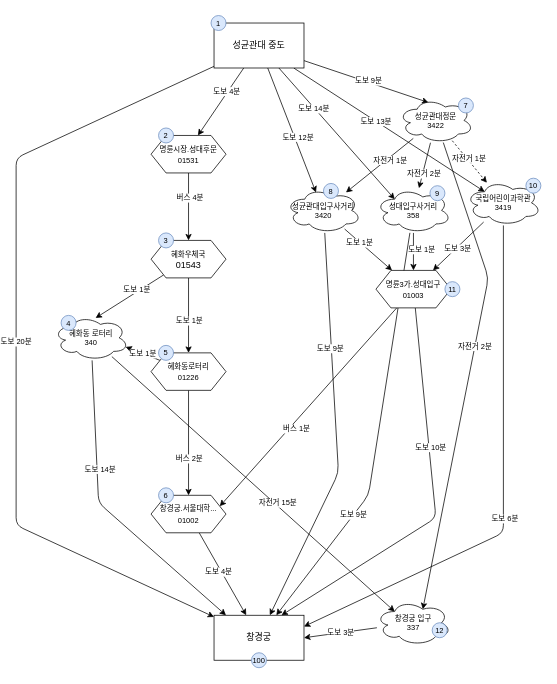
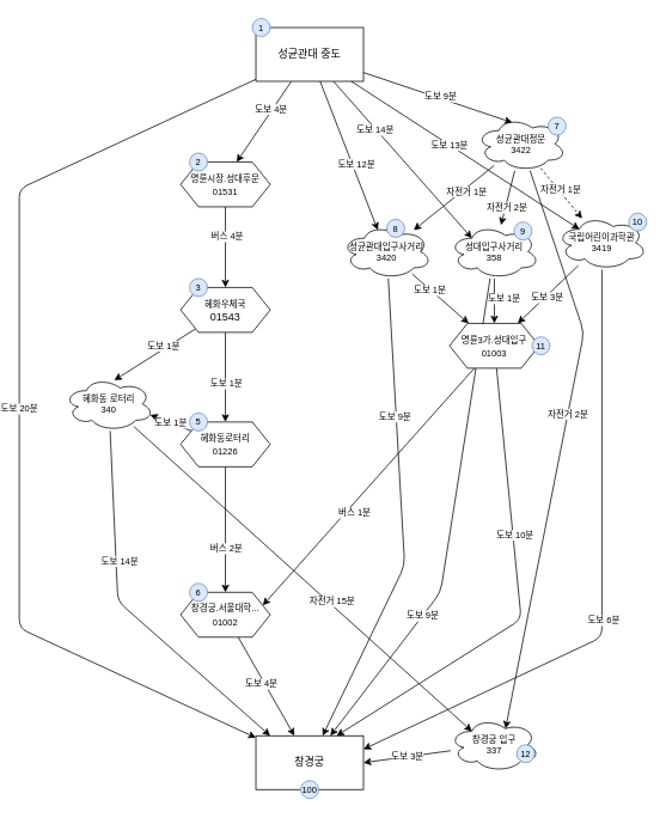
- <mxCell id="69" value="4" style="ellipse;whiteSpace=wrap;html=1;aspect=fixed;fontSize=10;fillColor=#dae8fc;strokeColor=#6c8ebf;" vertex="1" parent="1"><mxGeometry x="80" y="420" width="20" height="20" as="geometry" /></mxCell>
